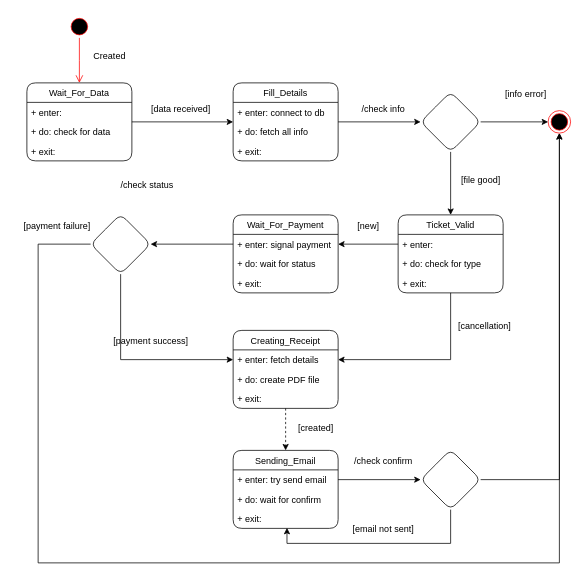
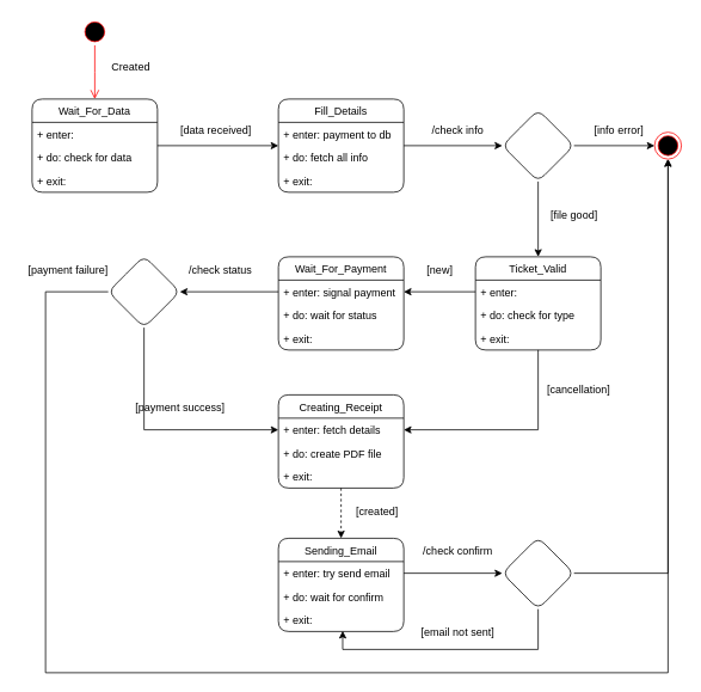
- <mxCell id="21" value="[info error]" style="text;html=1;align=center;verticalAlign=middle;resizable=0;points=[];autosize=1;strokeColor=none;fillColor=none;" vertex="1" parent="1"><mxGeometry x="660" y="110" width="80" height="30" as="geometry" /></mxCell>
+ <mxCell id="21" value="[info error]" style="text;html=1;align=center;verticalAlign=middle;resizable=0;points=[];autosize=1;strokeColor=none;fillColor=none;" vertex="1" parent="1"><mxGeometry x="650" y="130" width="80" height="30" as="geometry" /></mxCell>
- <mxCell id="13" value="+ enter: connect to db" style="text;strokeColor=none;fillColor=none;align=left;verticalAlign=top;spacingLeft=4;spacingRight=4;overflow=hidden;rotatable=0;points=[[0,0.5],[1,0.5]];portConstraint=eastwest;rounded=1;" vertex="1" parent="12"><mxGeometry y="26" width="140" height="26" as="geometry" /></mxCell>
+ <mxCell id="13" value="+ enter: payment to db" style="text;strokeColor=none;fillColor=none;align=left;verticalAlign=top;spacingLeft=4;spacingRight=4;overflow=hidden;rotatable=0;points=[[0,0.5],[1,0.5]];portConstraint=eastwest;rounded=1;" vertex="1" parent="12"><mxGeometry y="26" width="140" height="26" as="geometry" /></mxCell>
- <mxCell id="37" value="/check status" style="text;html=1;align=center;verticalAlign=middle;resizable=0;points=[];autosize=1;strokeColor=none;fillColor=none;" vertex="1" parent="1"><mxGeometry x="150" y="231" width="90" height="30" as="geometry" /></mxCell>
+ <mxCell id="37" value="/check status" style="text;html=1;align=center;verticalAlign=middle;resizable=0;points=[];autosize=1;strokeColor=none;fillColor=none;" vertex="1" parent="1"><mxGeometry x="200" y="286" width="90" height="30" as="geometry" /></mxCell>
